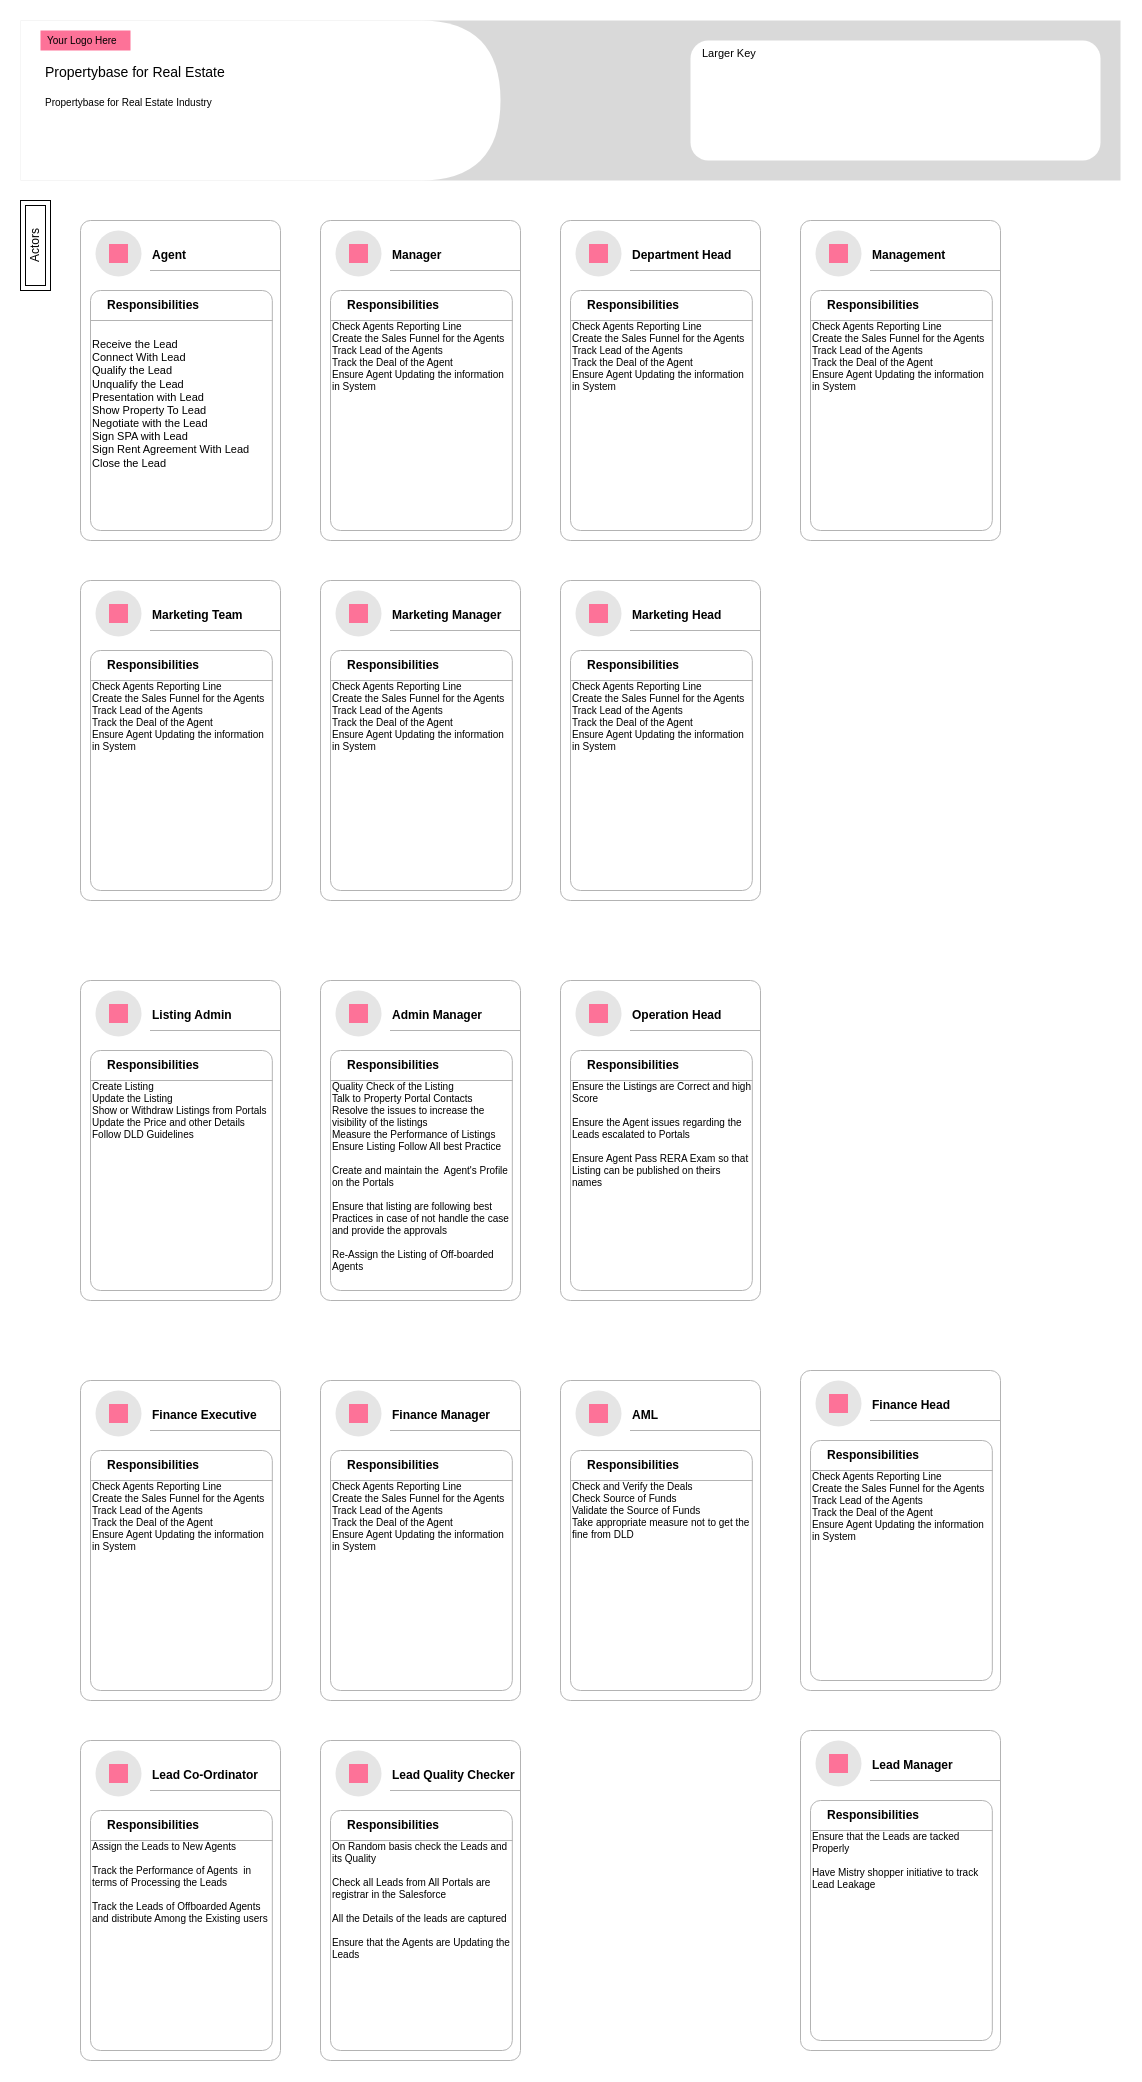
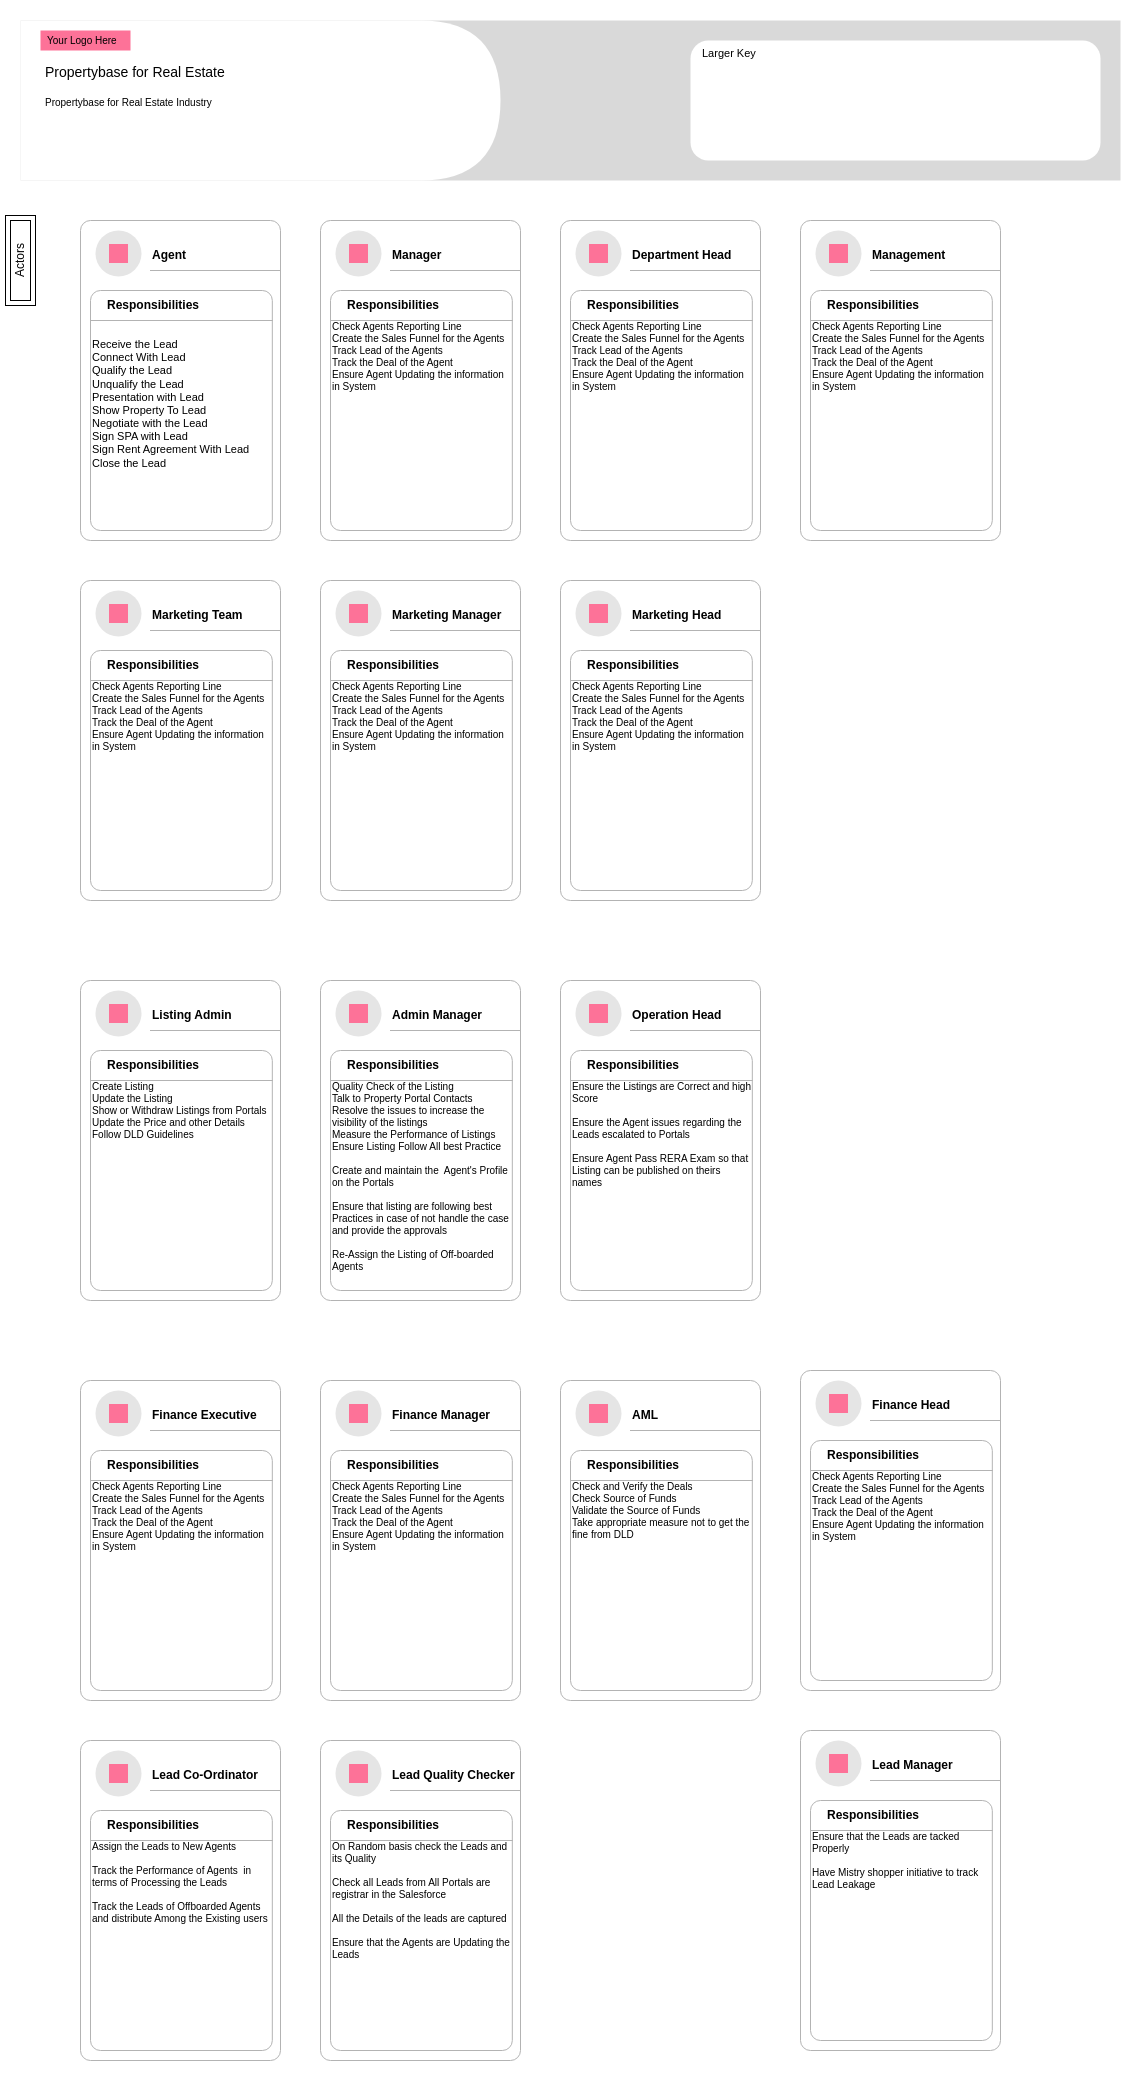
- <mxCell id="20" value="Actors" style="shape=ext;margin=3;double=1;whiteSpace=wrap;html=1;align=center;horizontal=0;" vertex="1" parent="1"><mxGeometry x="20" y="200" width="30" height="90" as="geometry" /></mxCell>
+ <mxCell id="20" value="Actors" style="shape=ext;margin=3;double=1;whiteSpace=wrap;html=1;align=center;horizontal=0;" vertex="1" parent="1"><mxGeometry x="5" y="215" width="30" height="90" as="geometry" /></mxCell>
